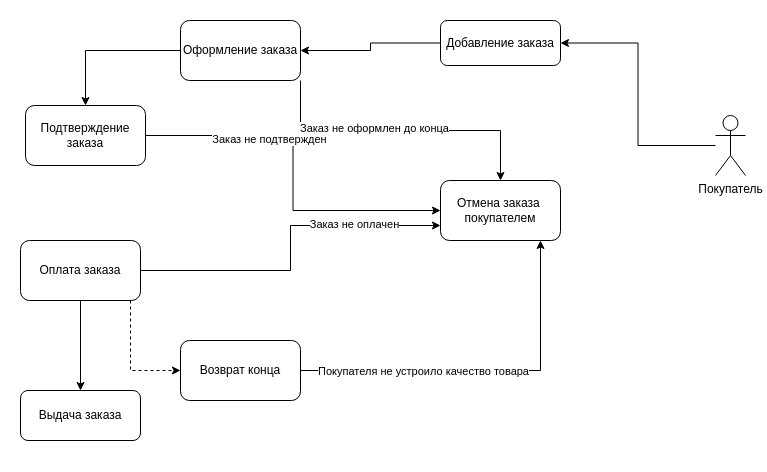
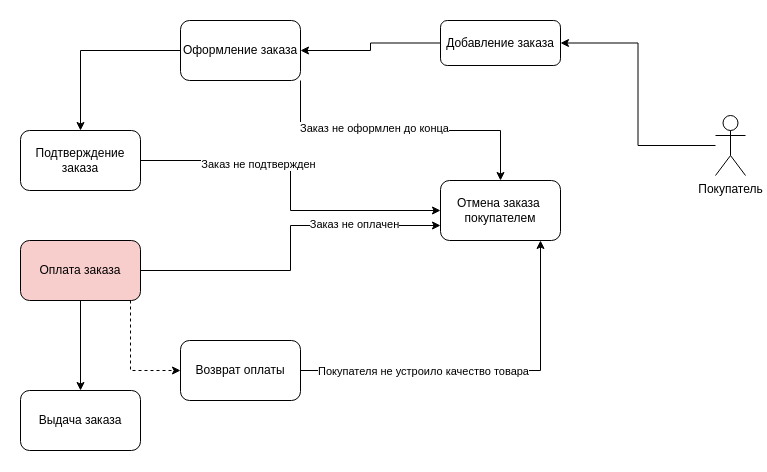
- <mxCell id="4" value="Подтверждение заказа" style="rounded=1;whiteSpace=wrap;html=1;" vertex="1" parent="1"><mxGeometry x="25" y="105" width="120" height="60" as="geometry" /></mxCell>
+ <mxCell id="4" value="Подтверждение заказа" style="rounded=1;whiteSpace=wrap;html=1;" vertex="1" parent="1"><mxGeometry x="20" y="130" width="120" height="60" as="geometry" /></mxCell>
- <mxCell id="18" value="Оплата заказа" style="rounded=1;whiteSpace=wrap;html=1;" vertex="1" parent="1"><mxGeometry x="20" y="240" width="120" height="60" as="geometry" /></mxCell>
+ <mxCell id="18" value="Оплата заказа" style="rounded=1;whiteSpace=wrap;html=1;fillColor=#f8cecc;" vertex="1" parent="1"><mxGeometry x="20" y="240" width="120" height="60" as="geometry" /></mxCell>
- <mxCell id="21" value="Возврат конца" style="rounded=1;whiteSpace=wrap;html=1;" vertex="1" parent="1"><mxGeometry x="180" y="340" width="120" height="60" as="geometry" /></mxCell>
+ <mxCell id="21" value="Возврат оплаты" style="rounded=1;whiteSpace=wrap;html=1;" vertex="1" parent="1"><mxGeometry x="180" y="340" width="120" height="60" as="geometry" /></mxCell>
- <mxCell id="22" value="Выдача заказа" style="rounded=1;whiteSpace=wrap;html=1;" vertex="1" parent="1"><mxGeometry x="20" y="390" width="120" height="50" as="geometry" /></mxCell>
+ <mxCell id="22" value="Выдача заказа" style="rounded=1;whiteSpace=wrap;html=1;" vertex="1" parent="1"><mxGeometry x="20" y="390" width="120" height="60" as="geometry" /></mxCell>
